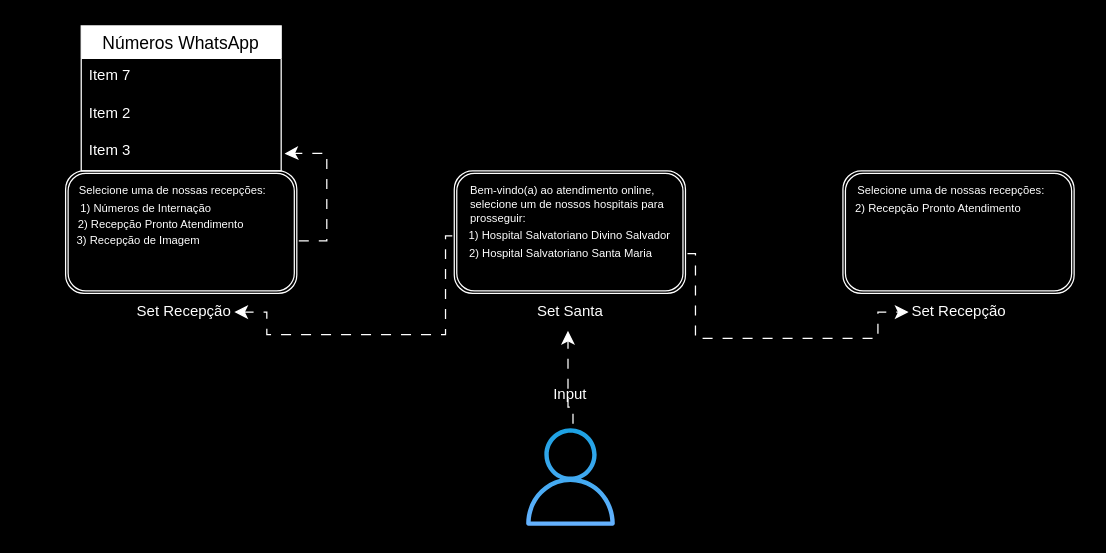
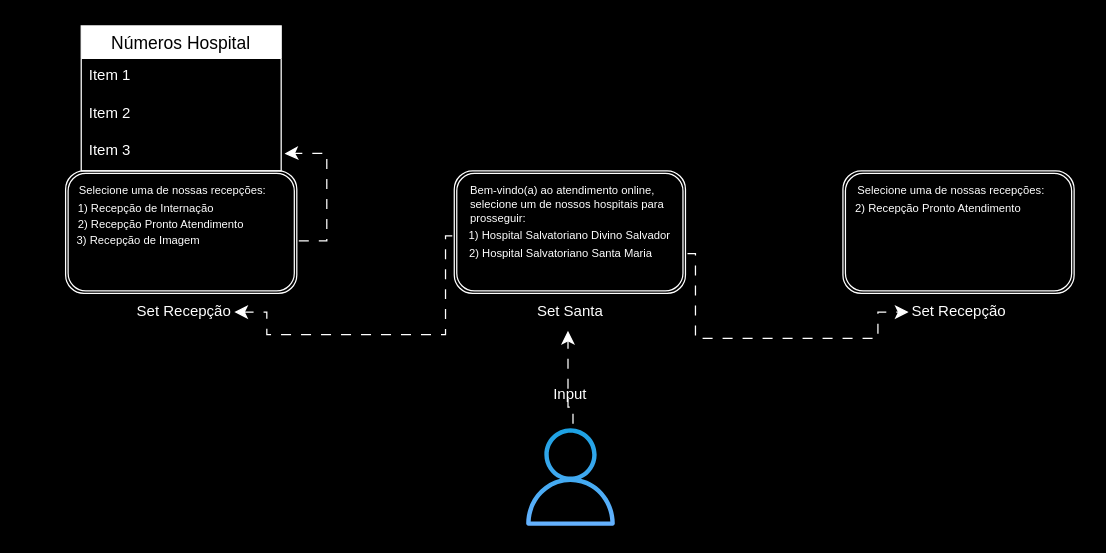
- <mxCell id="23" value="Números WhatsApp" style="swimlane;fontStyle=0;childLayout=stackLayout;horizontal=1;startSize=26;horizontalStack=0;resizeParent=1;resizeParentMax=0;resizeLast=0;collapsible=1;marginBottom=0;align=center;fontSize=14;strokeColor=#FFFFFF;" vertex="1" parent="1"><mxGeometry x="64.5" y="20" width="160" height="116" as="geometry"><mxRectangle x="435.5" y="712" width="57" height="29" as="alternateBounds" /></mxGeometry></mxCell>
+ <mxCell id="23" value="Números Hospital" style="swimlane;fontStyle=0;childLayout=stackLayout;horizontal=1;startSize=26;horizontalStack=0;resizeParent=1;resizeParentMax=0;resizeLast=0;collapsible=1;marginBottom=0;align=center;fontSize=14;strokeColor=#FFFFFF;" vertex="1" parent="1"><mxGeometry x="64.5" y="20" width="160" height="116" as="geometry"><mxRectangle x="435.5" y="712" width="57" height="29" as="alternateBounds" /></mxGeometry></mxCell>
- <mxCell id="24" value="Item 7" style="text;strokeColor=none;fillColor=none;spacingLeft=4;spacingRight=4;overflow=hidden;rotatable=0;points=[[0,0.5],[1,0.5]];portConstraint=eastwest;fontSize=12;whiteSpace=wrap;html=1;fontColor=#FFFFFF;labelBorderColor=none;" vertex="1" parent="23"><mxGeometry y="26" width="160" height="30" as="geometry" /></mxCell>
+ <mxCell id="24" value="Item 1" style="text;strokeColor=none;fillColor=none;spacingLeft=4;spacingRight=4;overflow=hidden;rotatable=0;points=[[0,0.5],[1,0.5]];portConstraint=eastwest;fontSize=12;whiteSpace=wrap;html=1;fontColor=#FFFFFF;labelBorderColor=none;" vertex="1" parent="23"><mxGeometry y="26" width="160" height="30" as="geometry" /></mxCell>
- <mxCell id="16" value="1) Números de Internação" style="text;strokeColor=none;align=center;fillColor=none;html=1;verticalAlign=middle;whiteSpace=wrap;rounded=0;fontColor=#FFFFFF;fontSize=9;" vertex="1" parent="1"><mxGeometry x="26" y="151" width="181" height="30" as="geometry" /></mxCell>
+ <mxCell id="16" value="1) Recepção de Internação" style="text;strokeColor=none;align=center;fillColor=none;html=1;verticalAlign=middle;whiteSpace=wrap;rounded=0;fontColor=#FFFFFF;fontSize=9;" vertex="1" parent="1"><mxGeometry x="26" y="151" width="181" height="30" as="geometry" /></mxCell>
